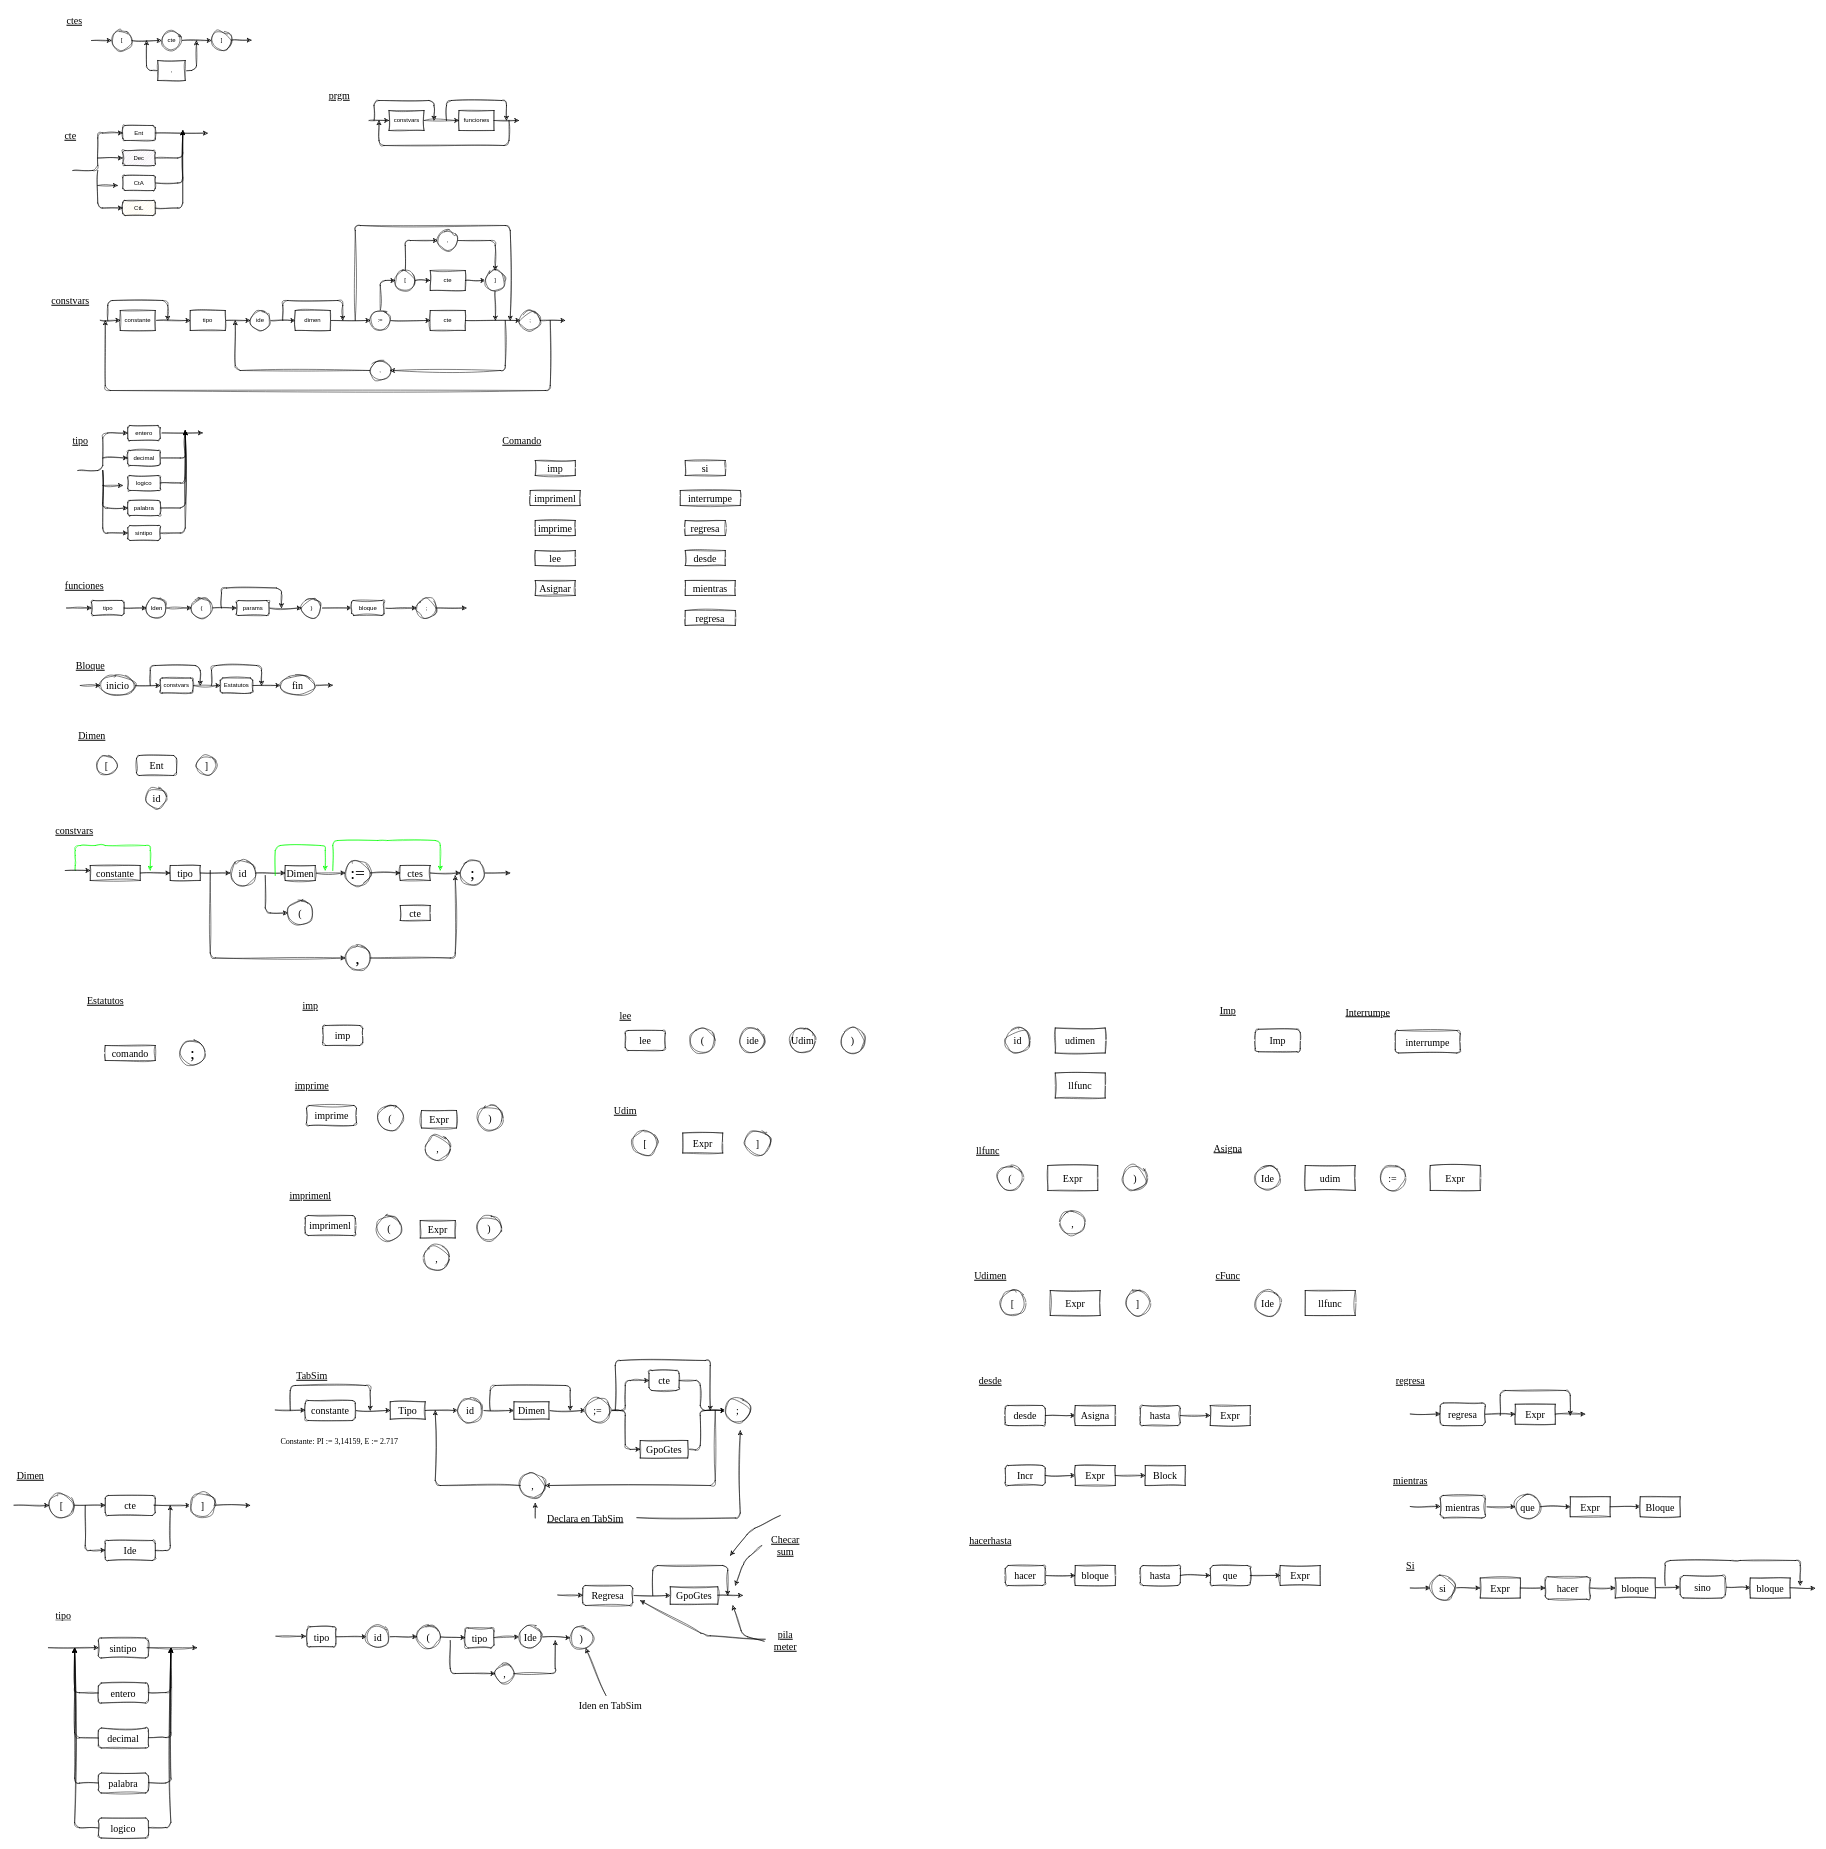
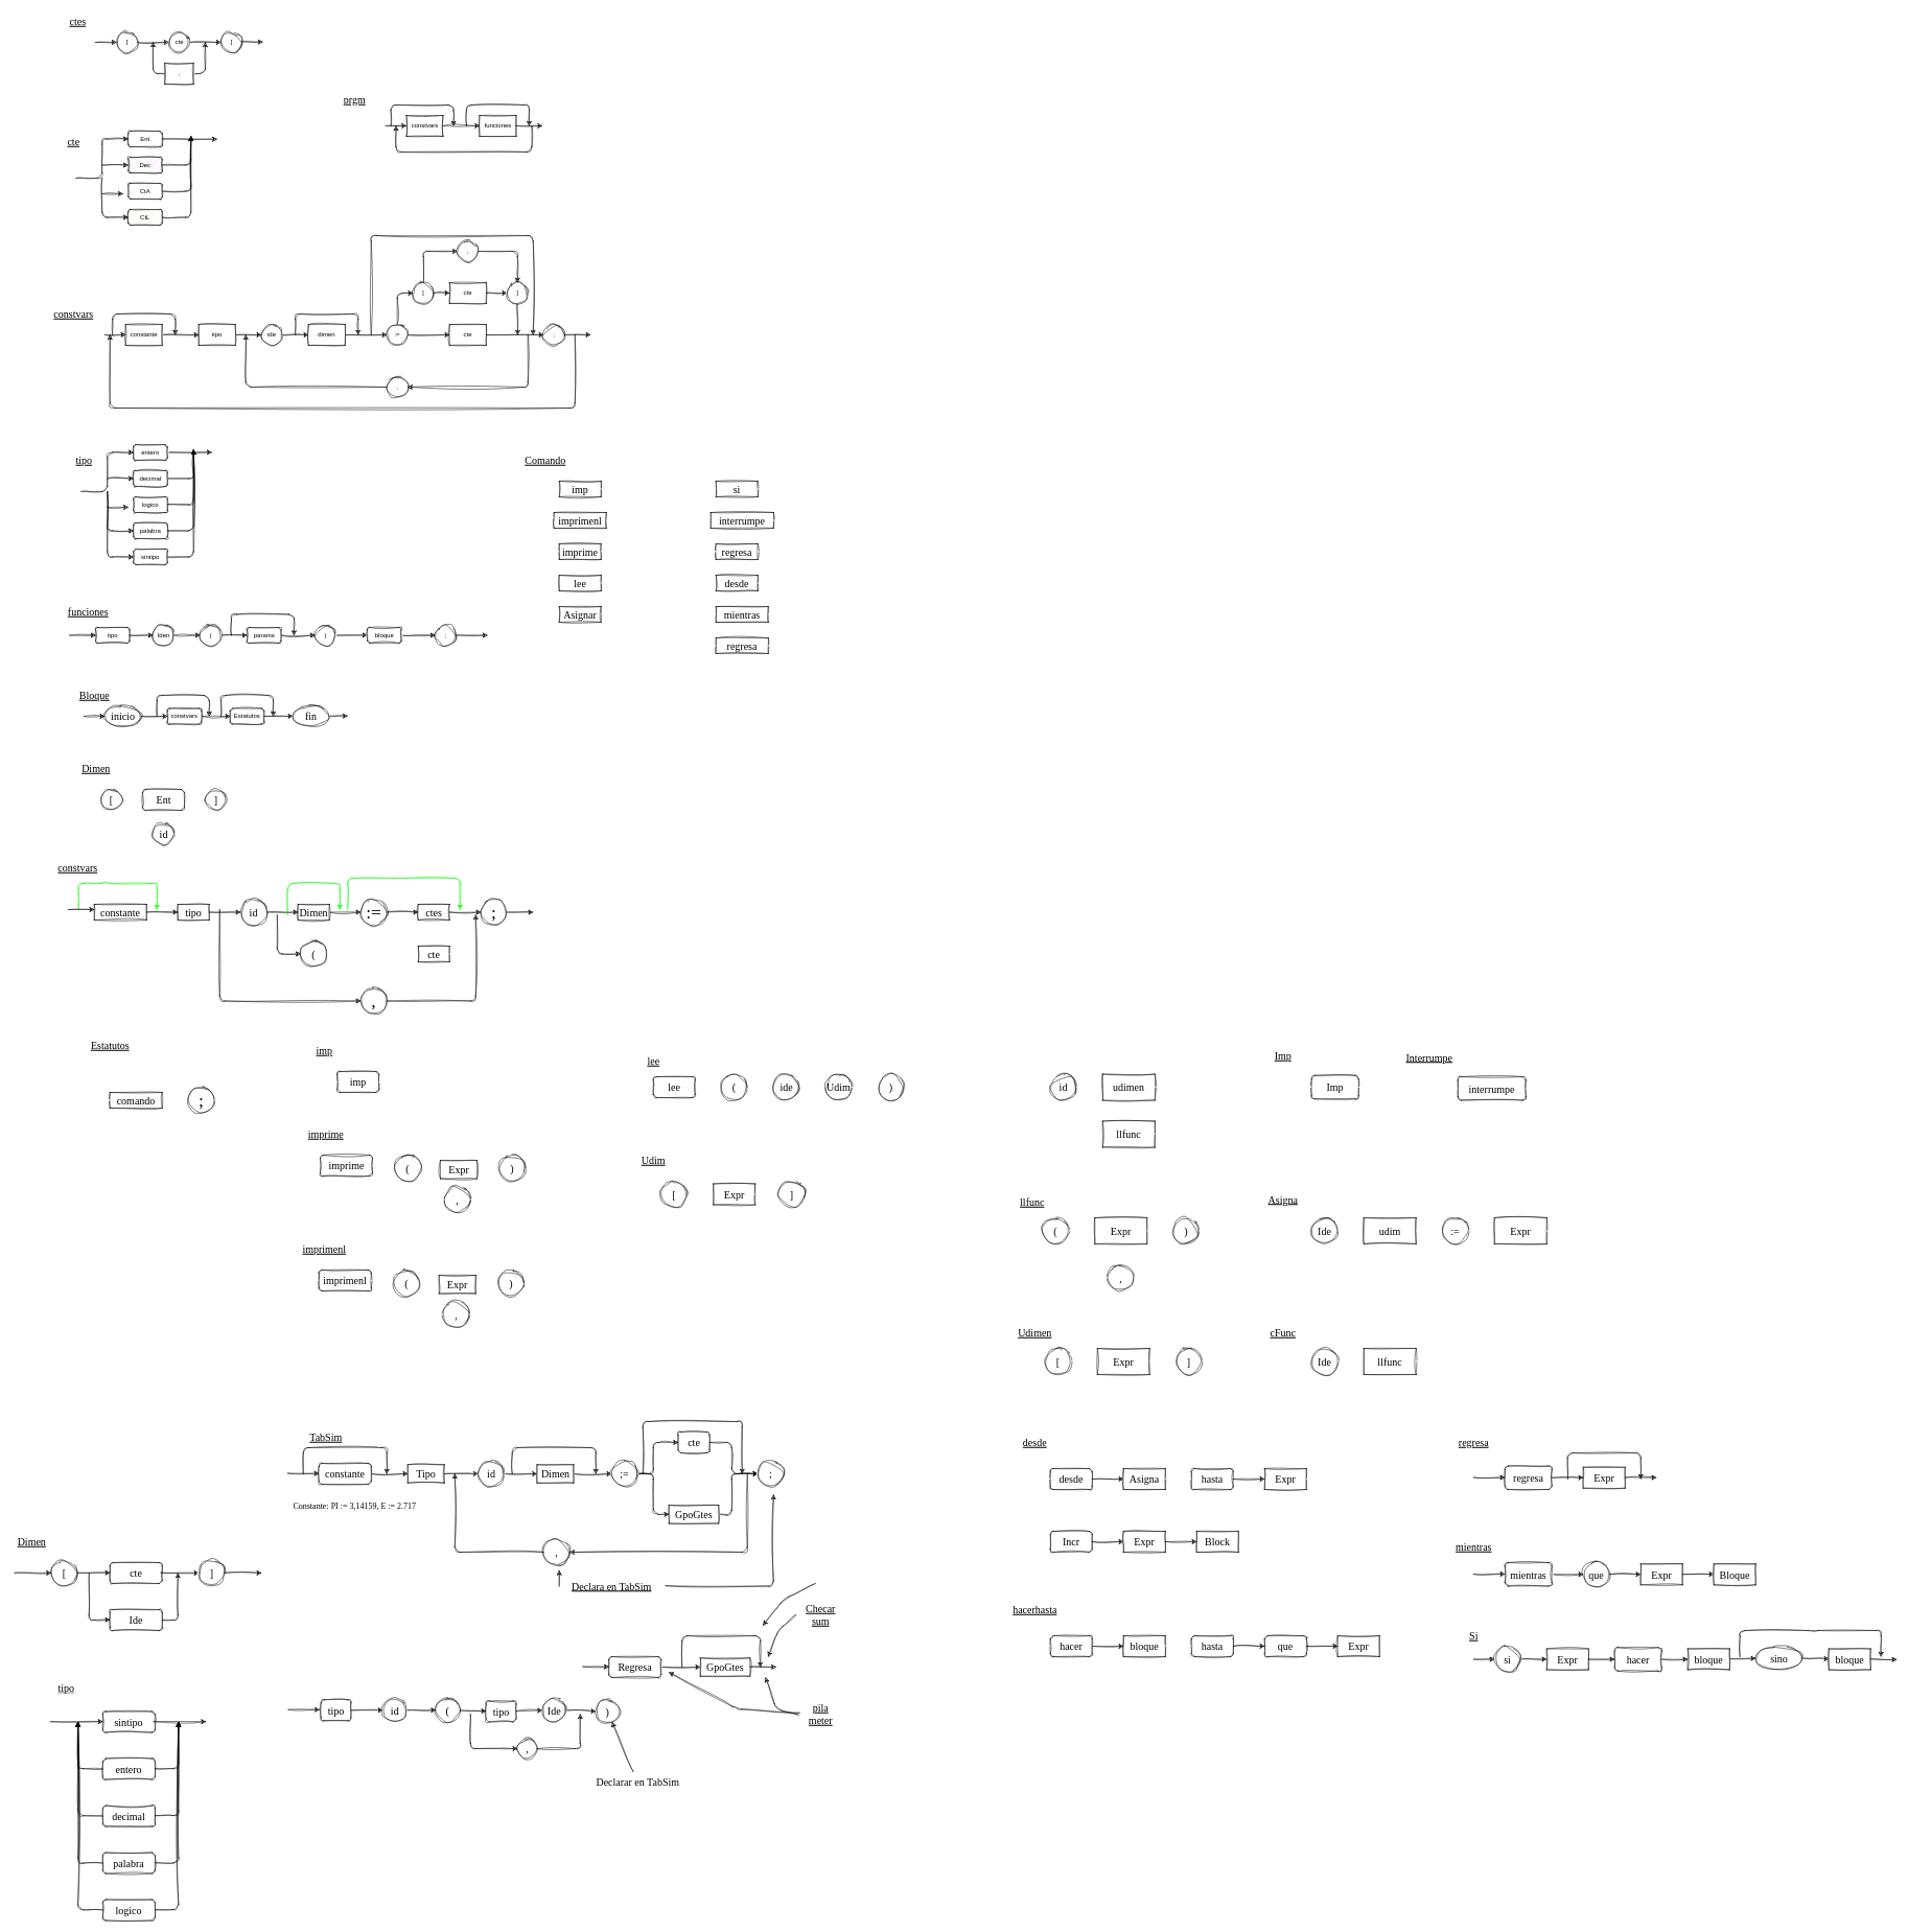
- <mxCell id="349" value="sino" style="rounded=1;whiteSpace=wrap;html=1;sketch=1;hachureGap=4;jiggle=2;curveFitting=1;fontFamily=Architects Daughter;fontSource=https%3A%2F%2Ffonts.googleapis.com%2Fcss%3Ffamily%3DArchitects%2BDaughter;fontSize=20;" parent="1" vertex="1"><mxGeometry x="3360" y="3150" width="90" height="45" as="geometry" /></mxCell>
+ <mxCell id="349" value="sino" style="ellipse;whiteSpace=wrap;html=1;sketch=1;hachureGap=4;jiggle=2;curveFitting=1;fontFamily=Architects Daughter;fontSource=https%3A%2F%2Ffonts.googleapis.com%2Fcss%3Ffamily%3DArchitects%2BDaughter;fontSize=20;" parent="1" vertex="1"><mxGeometry x="3360" y="3150" width="90" height="45" as="geometry" /></mxCell>
- <mxCell id="436" value="Iden en TabSim" style="text;html=1;align=center;verticalAlign=middle;resizable=0;points=[];autosize=1;strokeColor=none;fillColor=none;fontSize=20;fontFamily=Architects Daughter;sketch=1;hachureGap=4;jiggle=2;curveFitting=1;fontSource=https%3A%2F%2Ffonts.googleapis.com%2Fcss%3Ffamily%3DArchitects%2BDaughter;" parent="1" vertex="1"><mxGeometry x="1115" y="3390" width="210" height="40" as="geometry" /></mxCell>
+ <mxCell id="436" value="Declarar en TabSim" style="text;html=1;align=center;verticalAlign=middle;resizable=0;points=[];autosize=1;strokeColor=none;fillColor=none;fontSize=20;fontFamily=Architects Daughter;sketch=1;hachureGap=4;jiggle=2;curveFitting=1;fontSource=https%3A%2F%2Ffonts.googleapis.com%2Fcss%3Ffamily%3DArchitects%2BDaughter;" parent="1" vertex="1"><mxGeometry x="1115" y="3390" width="210" height="40" as="geometry" /></mxCell>
